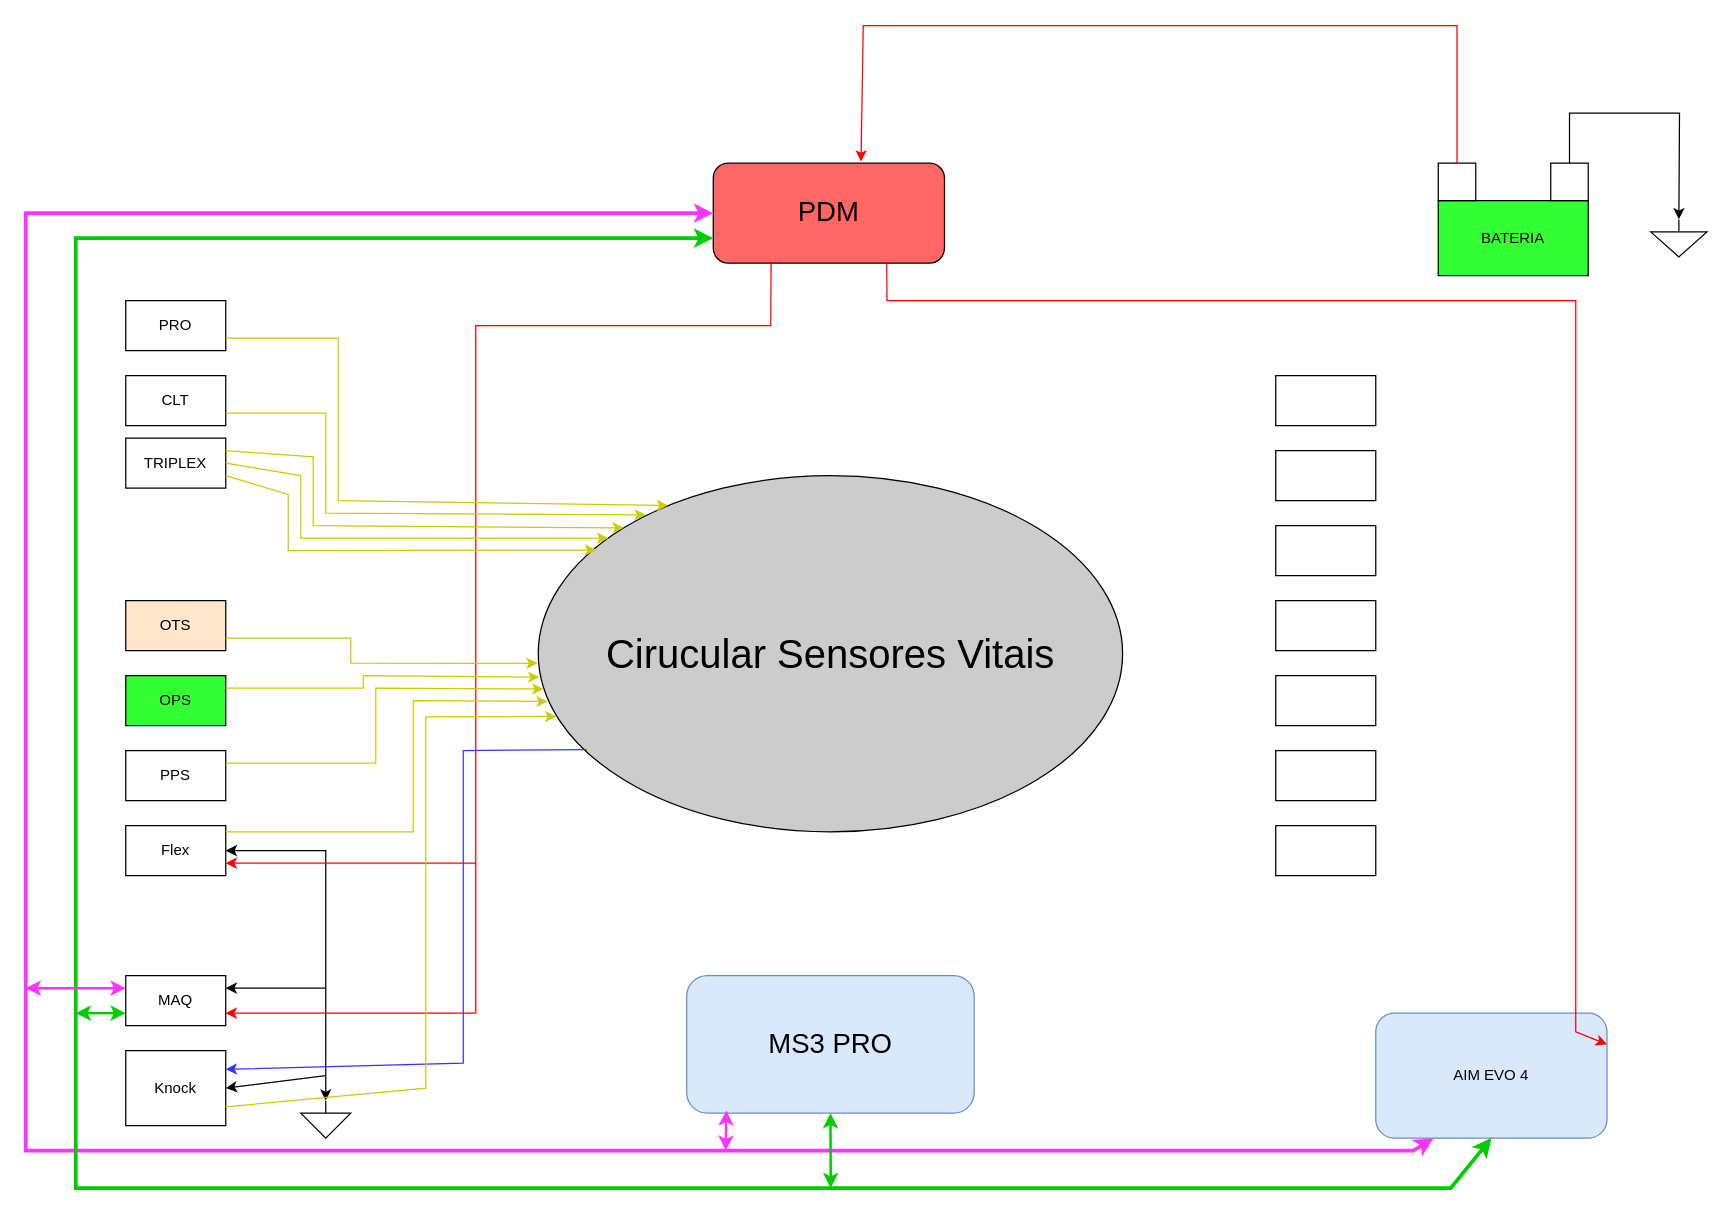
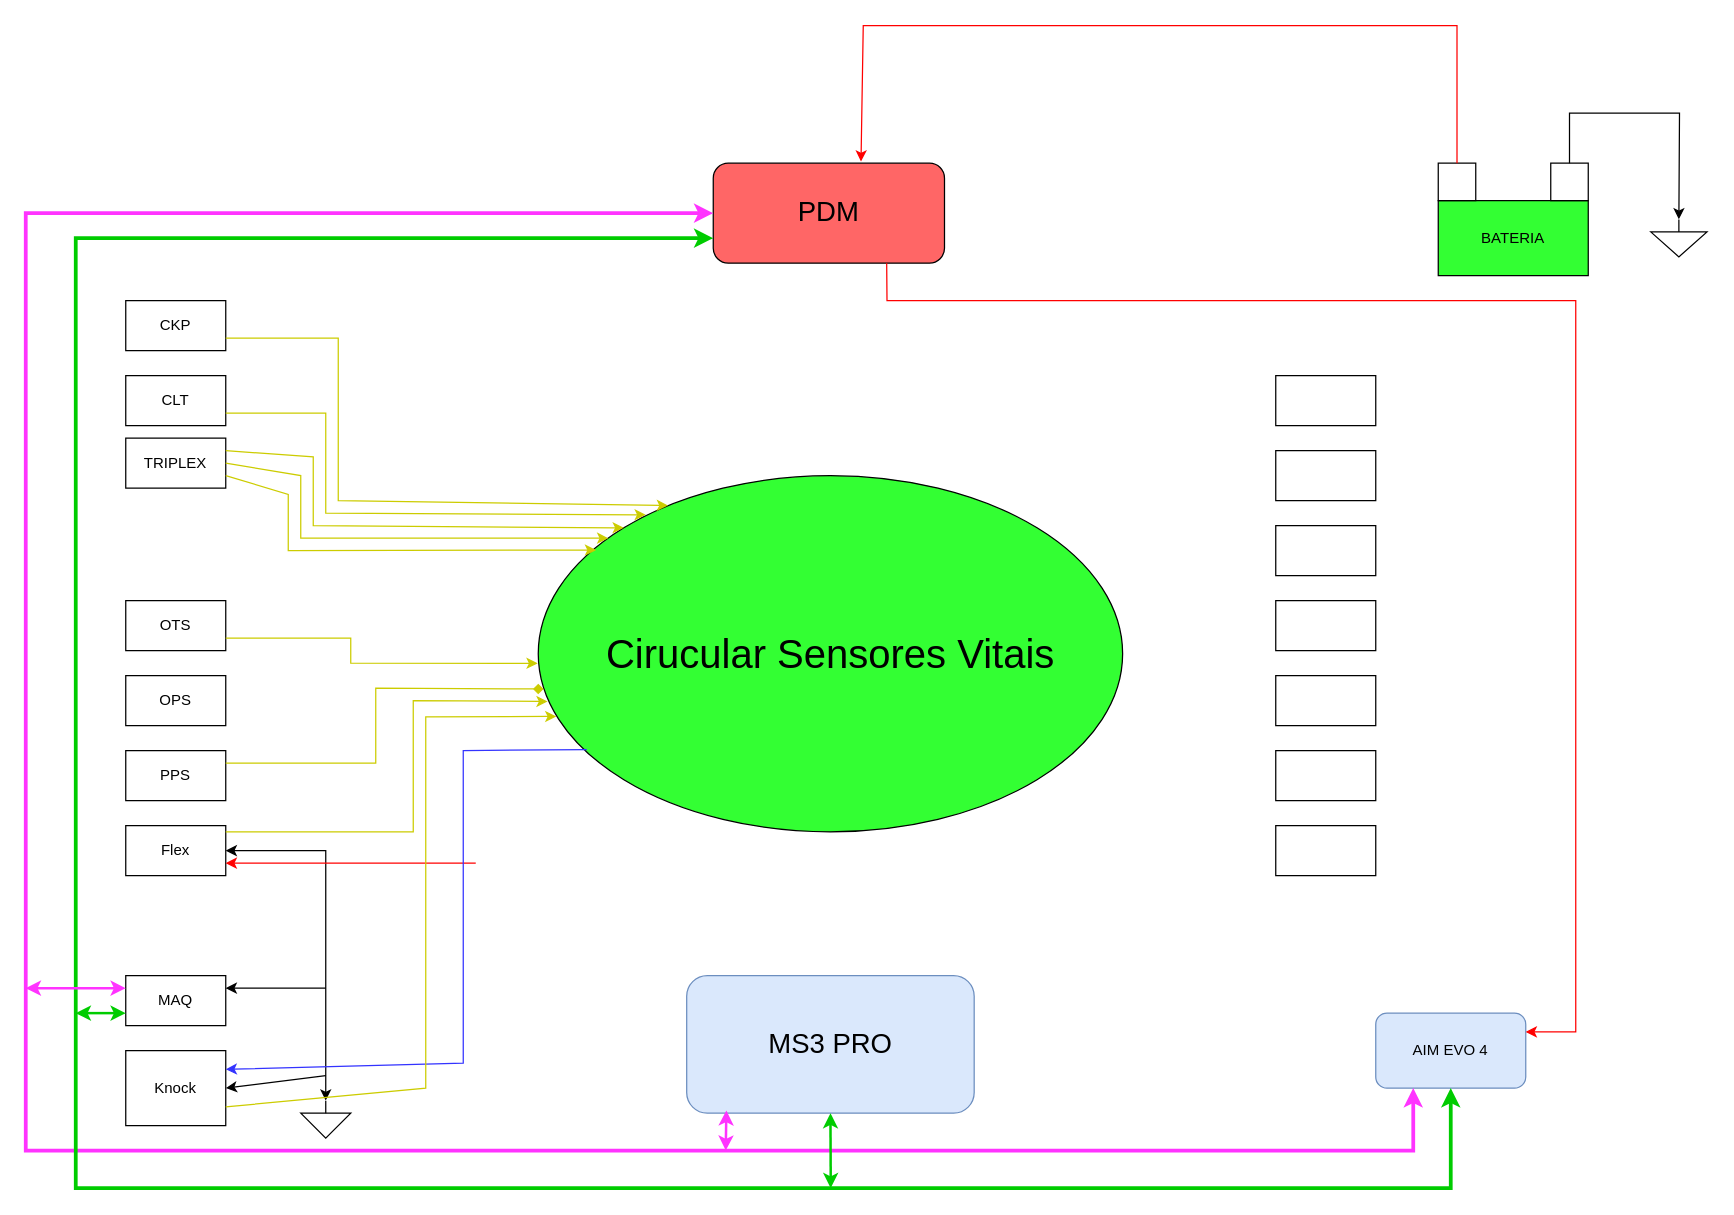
- <mxCell id="12" value="PRO" style="rounded=0;whiteSpace=wrap;html=1;" vertex="1" parent="1"><mxGeometry x="100" y="240" width="80" height="40" as="geometry" /></mxCell>
+ <mxCell id="12" value="CKP" style="rounded=0;whiteSpace=wrap;html=1;" vertex="1" parent="1"><mxGeometry x="100" y="240" width="80" height="40" as="geometry" /></mxCell>
- <mxCell id="39" value="" style="endArrow=classic;html=1;rounded=0;exitX=0.25;exitY=1;exitDx=0;exitDy=0;entryX=1;entryY=0.75;entryDx=0;entryDy=0;strokeColor=#FF0000;" edge="1" parent="1" source="7" target="19"><mxGeometry width="50" height="50" relative="1" as="geometry"><mxPoint x="80" y="390" as="sourcePoint" /><mxPoint x="130" y="340" as="targetPoint" /><Array as="points"><mxPoint x="616" y="260" /><mxPoint x="380" y="260" /><mxPoint x="380" y="810" /></Array></mxGeometry></mxCell>
- <mxCell id="15" value="OTS" style="rounded=0;whiteSpace=wrap;html=1;fillColor=#ffe6cc;" vertex="1" parent="1"><mxGeometry x="100" y="480" width="80" height="40" as="geometry" /></mxCell>
+ <mxCell id="15" value="OTS" style="rounded=0;whiteSpace=wrap;html=1;" vertex="1" parent="1"><mxGeometry x="100" y="480" width="80" height="40" as="geometry" /></mxCell>
- <mxCell id="11" value="&lt;font style=&quot;font-size: 32px;&quot;&gt;Cirucular Sensores Vitais&lt;/font&gt;" style="ellipse;whiteSpace=wrap;html=1;fillColor=#CCCCCC;" vertex="1" parent="1"><mxGeometry x="430" y="380" width="467.5" height="285" as="geometry" /></mxCell>
+ <mxCell id="11" value="&lt;font style=&quot;font-size: 32px;&quot;&gt;Cirucular Sensores Vitais&lt;/font&gt;" style="ellipse;whiteSpace=wrap;html=1;fillColor=#33ff33;" vertex="1" parent="1"><mxGeometry x="430" y="380" width="467.5" height="285" as="geometry" /></mxCell>
- <mxCell id="45" value="" style="endArrow=classic;html=1;rounded=0;exitX=1;exitY=0.25;exitDx=0;exitDy=0;entryX=0.002;entryY=0.566;entryDx=0;entryDy=0;entryPerimeter=0;strokeColor=#CCCC00;" edge="1" parent="1" source="16" target="11"><mxGeometry width="50" height="50" relative="1" as="geometry"><mxPoint x="280" y="670" as="sourcePoint" /><mxPoint x="330" y="620" as="targetPoint" /><Array as="points"><mxPoint x="290" y="550" /><mxPoint x="290" y="540" /></Array></mxGeometry></mxCell>
- <mxCell id="44" value="" style="endArrow=classic;html=1;rounded=0;exitX=1;exitY=0.25;exitDx=0;exitDy=0;entryX=0.009;entryY=0.599;entryDx=0;entryDy=0;entryPerimeter=0;strokeColor=#CCCC00;" edge="1" parent="1" source="17" target="11"><mxGeometry width="50" height="50" relative="1" as="geometry"><mxPoint x="320" y="730" as="sourcePoint" /><mxPoint x="370" y="680" as="targetPoint" /><Array as="points"><mxPoint x="300" y="610" /><mxPoint x="300" y="550" /></Array></mxGeometry></mxCell>
+ <mxCell id="44" value="" style="endArrow=diamond;html=1;rounded=0;exitX=1;exitY=0.25;exitDx=0;exitDy=0;entryX=0.009;entryY=0.599;entryDx=0;entryDy=0;entryPerimeter=0;strokeColor=#CCCC00;" edge="1" parent="1" source="17" target="11"><mxGeometry width="50" height="50" relative="1" as="geometry"><mxPoint x="320" y="730" as="sourcePoint" /><mxPoint x="370" y="680" as="targetPoint" /><Array as="points"><mxPoint x="300" y="610" /><mxPoint x="300" y="550" /></Array></mxGeometry></mxCell>
- <mxCell id="16" value="OPS" style="rounded=0;whiteSpace=wrap;html=1;fillColor=#33ff33;" vertex="1" parent="1"><mxGeometry x="100" y="540" width="80" height="40" as="geometry" /></mxCell>
+ <mxCell id="16" value="OPS" style="rounded=0;whiteSpace=wrap;html=1;" vertex="1" parent="1"><mxGeometry x="100" y="540" width="80" height="40" as="geometry" /></mxCell>
- <mxCell id="9" value="AIM EVO 4" style="rounded=1;whiteSpace=wrap;html=1;fillColor=#dae8fc;strokeColor=#6c8ebf;" vertex="1" parent="1"><mxGeometry x="1100" y="810" width="185" height="100" as="geometry" /></mxCell>
+ <mxCell id="9" value="AIM EVO 4" style="rounded=1;whiteSpace=wrap;html=1;fillColor=#dae8fc;strokeColor=#6c8ebf;" vertex="1" parent="1"><mxGeometry x="1100" y="810" width="120" height="60" as="geometry" /></mxCell>
